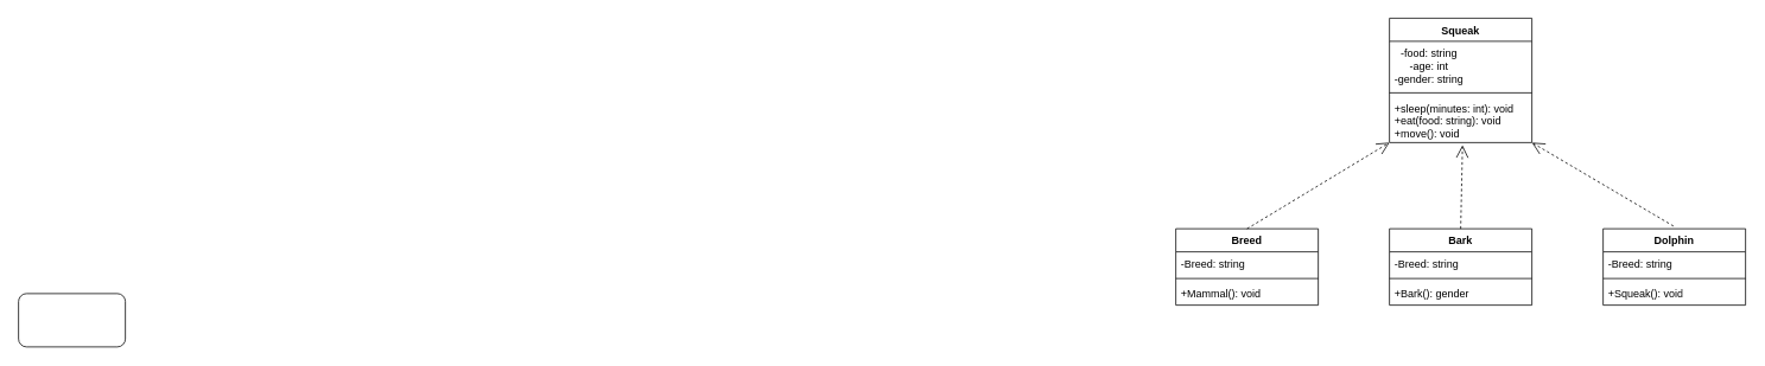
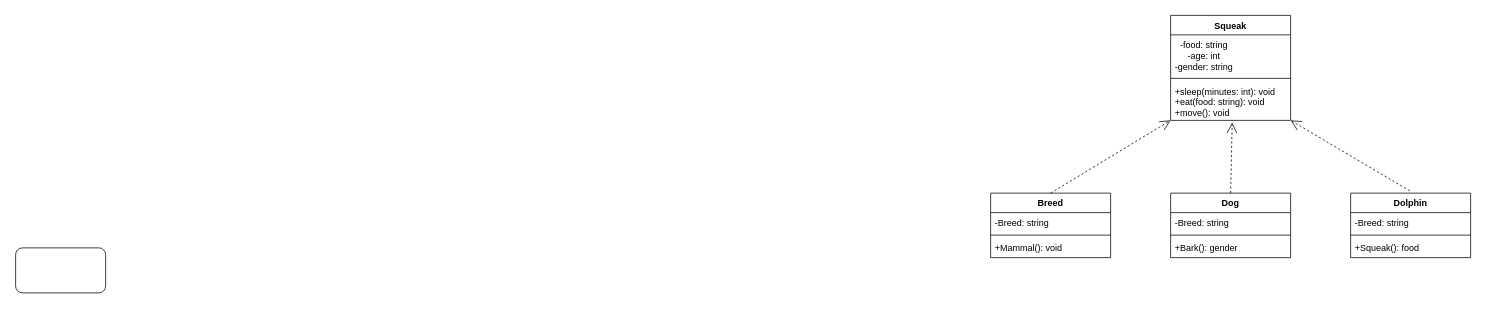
- <mxCell id="11" value="Bark" style="swimlane;fontStyle=1;align=center;verticalAlign=top;childLayout=stackLayout;horizontal=1;startSize=26;horizontalStack=0;resizeParent=1;resizeParentMax=0;resizeLast=0;collapsible=1;marginBottom=0;whiteSpace=wrap;html=1;" vertex="1" parent="1"><mxGeometry x="1560" y="257" width="160" height="86" as="geometry" /></mxCell>
+ <mxCell id="11" value="Dog" style="swimlane;fontStyle=1;align=center;verticalAlign=top;childLayout=stackLayout;horizontal=1;startSize=26;horizontalStack=0;resizeParent=1;resizeParentMax=0;resizeLast=0;collapsible=1;marginBottom=0;whiteSpace=wrap;html=1;" vertex="1" parent="1"><mxGeometry x="1560" y="257" width="160" height="86" as="geometry" /></mxCell>
- <mxCell id="18" value="+Squeak(): void" style="text;strokeColor=none;fillColor=none;align=left;verticalAlign=top;spacingLeft=4;spacingRight=4;overflow=hidden;rotatable=0;points=[[0,0.5],[1,0.5]];portConstraint=eastwest;whiteSpace=wrap;html=1;" vertex="1" parent="15"><mxGeometry y="60" width="160" height="26" as="geometry" /></mxCell>
+ <mxCell id="18" value="+Squeak(): food" style="text;strokeColor=none;fillColor=none;align=left;verticalAlign=top;spacingLeft=4;spacingRight=4;overflow=hidden;rotatable=0;points=[[0,0.5],[1,0.5]];portConstraint=eastwest;whiteSpace=wrap;html=1;" vertex="1" parent="15"><mxGeometry y="60" width="160" height="26" as="geometry" /></mxCell>
